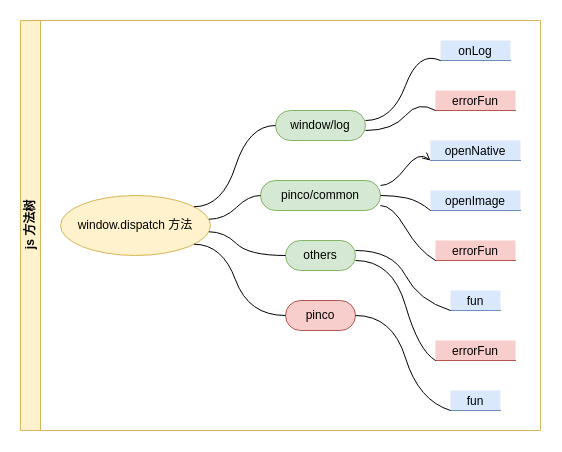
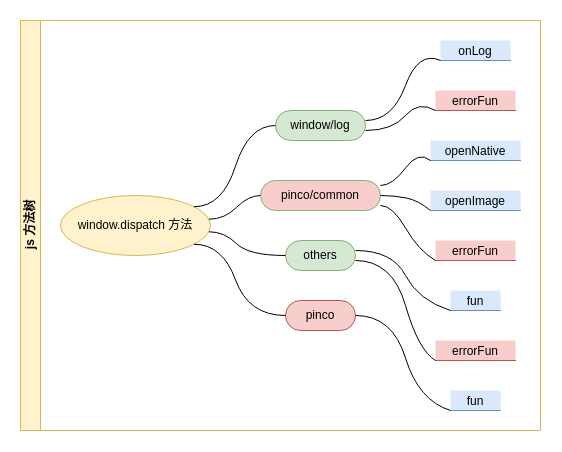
- <mxCell id="13" value="" style="edgeStyle=entityRelationEdgeStyle;startArrow=none;endArrow=open;segment=10;curved=1;rounded=0;noEdgeStyle=1;orthogonal=1;" edge="1" target="12" parent="2" source="4"><mxGeometry relative="1" as="geometry"><mxPoint x="1440" y="645" as="sourcePoint" /><Array as="points"><mxPoint x="372" y="165" /><mxPoint x="398" y="130" /></Array></mxGeometry></mxCell>
+ <mxCell id="13" value="" style="edgeStyle=entityRelationEdgeStyle;startArrow=none;endArrow=none;segment=10;curved=1;rounded=0;noEdgeStyle=1;orthogonal=1;" edge="1" target="12" parent="2" source="4"><mxGeometry relative="1" as="geometry"><mxPoint x="1440" y="645" as="sourcePoint" /><Array as="points"><mxPoint x="372" y="165" /><mxPoint x="398" y="130" /></Array></mxGeometry></mxCell>
- <mxCell id="4" value="pinco/common" style="whiteSpace=wrap;html=1;rounded=1;arcSize=50;align=center;verticalAlign=middle;strokeWidth=1;autosize=1;spacing=4;treeFolding=1;treeMoving=1;newEdgeStyle={&quot;edgeStyle&quot;:&quot;entityRelationEdgeStyle&quot;,&quot;startArrow&quot;:&quot;none&quot;,&quot;endArrow&quot;:&quot;none&quot;,&quot;segment&quot;:10,&quot;curved&quot;:1};fillColor=#d5e8d4;strokeColor=#82b366;" vertex="1" parent="2"><mxGeometry x="240" y="160" width="120" height="30" as="geometry" /></mxCell>
+ <mxCell id="4" value="pinco/common" style="whiteSpace=wrap;html=1;rounded=1;arcSize=50;align=center;verticalAlign=middle;strokeWidth=1;autosize=1;spacing=4;treeFolding=1;treeMoving=1;newEdgeStyle={&quot;edgeStyle&quot;:&quot;entityRelationEdgeStyle&quot;,&quot;startArrow&quot;:&quot;none&quot;,&quot;endArrow&quot;:&quot;none&quot;,&quot;segment&quot;:10,&quot;curved&quot;:1};fillColor=#f8cecc;strokeColor=#82b366;" vertex="1" parent="2"><mxGeometry x="240" y="160" width="120" height="30" as="geometry" /></mxCell>
